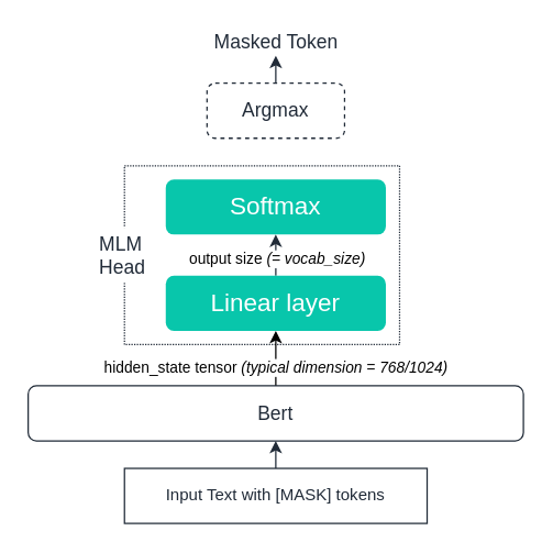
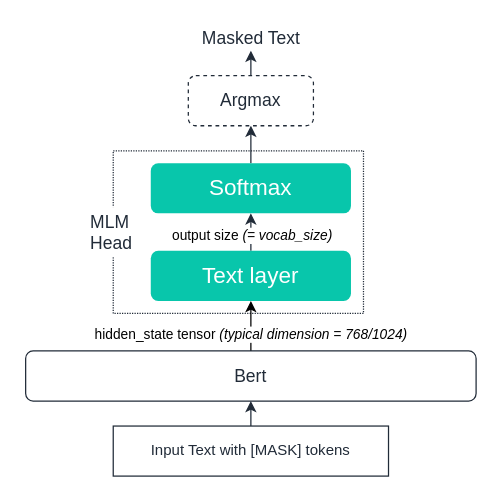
- <mxCell id="14" value="Masked Token" style="text;html=1;fillColor=none;align=center;verticalAlign=middle;whiteSpace=wrap;rounded=0;fontColor=#212B38;fontSize=14;" parent="1" vertex="1"><mxGeometry x="143.75" y="20" width="112.5" height="20" as="geometry" /></mxCell>
+ <mxCell id="14" value="Masked Text" style="text;html=1;fillColor=none;align=center;verticalAlign=middle;whiteSpace=wrap;rounded=0;fontColor=#212B38;fontSize=14;" parent="1" vertex="1"><mxGeometry x="143.75" y="20" width="112.5" height="20" as="geometry" /></mxCell>
+ <mxCell id="9" style="edgeStyle=orthogonalEdgeStyle;rounded=0;orthogonalLoop=1;jettySize=auto;html=1;exitX=0.5;exitY=0;exitDx=0;exitDy=0;entryX=0.5;entryY=1;entryDx=0;entryDy=0;strokeColor=#212B38;fontColor=#212B38;" parent="1" source="10" target="16" edge="1"><mxGeometry relative="1" as="geometry" /></mxCell>
- <mxCell id="8" value="Linear layer" style="rounded=1;whiteSpace=wrap;html=1;strokeColor=none;fillColor=#08C6AB;fontColor=#FFFFFF;fontSize=18;" parent="1" vertex="1"><mxGeometry x="120" y="200" width="160" height="40" as="geometry" /></mxCell>
+ <mxCell id="8" value="Text layer" style="rounded=1;whiteSpace=wrap;html=1;strokeColor=none;fillColor=#08C6AB;fontColor=#FFFFFF;fontSize=18;" parent="1" vertex="1"><mxGeometry x="120" y="200" width="160" height="40" as="geometry" /></mxCell>
